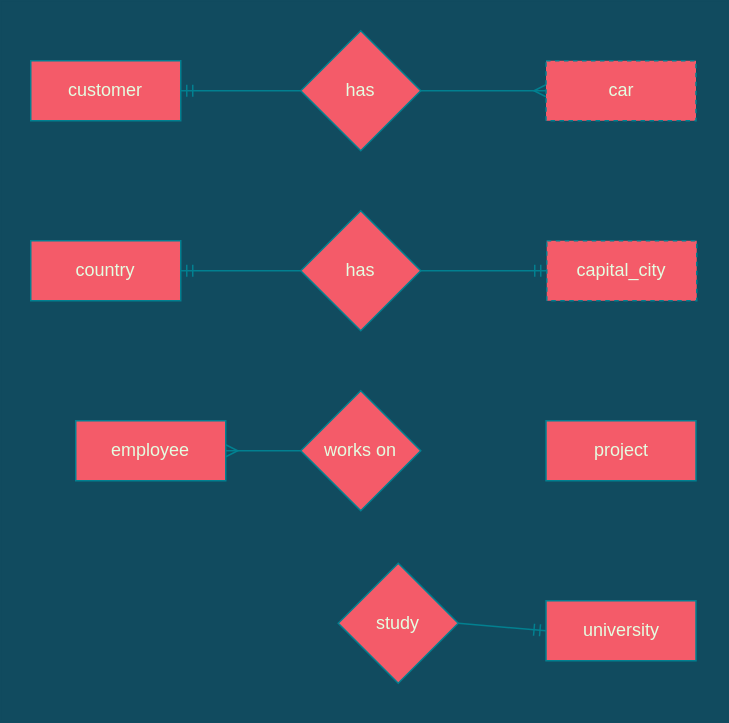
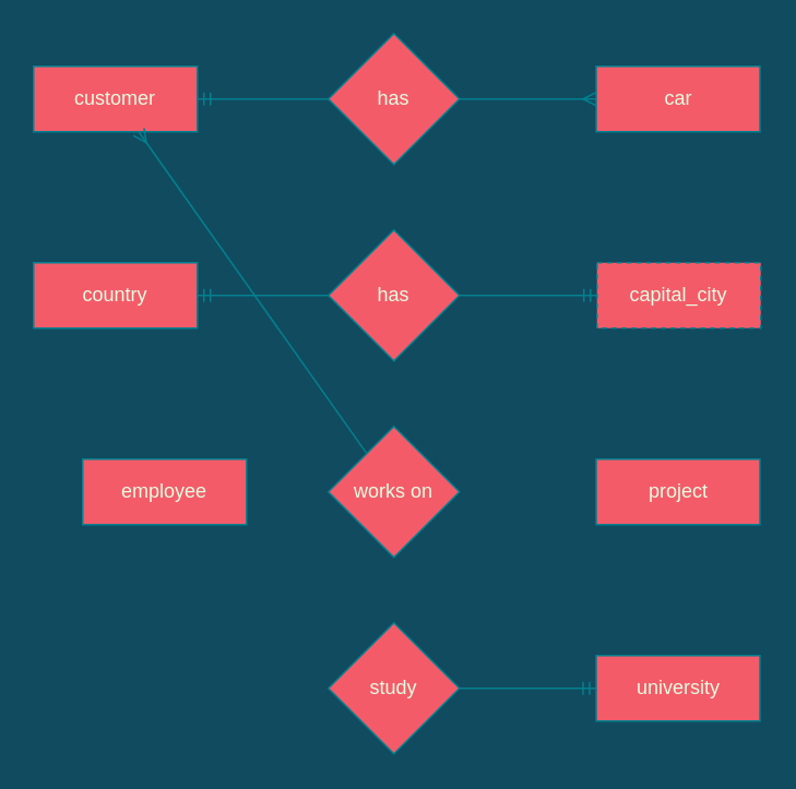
- <mxCell id="4" value="car" style="whiteSpace=wrap;html=1;align=center;rounded=0;sketch=0;fontColor=#E4FDE1;strokeColor=#028090;fillColor=#F45B69;dashed=1;" parent="1" vertex="1"><mxGeometry x="363.5" y="40" width="100" height="40" as="geometry" /></mxCell>
+ <mxCell id="4" value="car" style="whiteSpace=wrap;html=1;align=center;rounded=0;sketch=0;fontColor=#E4FDE1;strokeColor=#028090;fillColor=#F45B69;" parent="1" vertex="1"><mxGeometry x="363.5" y="40" width="100" height="40" as="geometry" /></mxCell>
- <mxCell id="14" value="" style="fontSize=12;html=1;endArrow=ERmany;rounded=1;sketch=0;fontColor=#E4FDE1;strokeColor=#028090;fillColor=#F45B69;entryX=1;entryY=0.5;entryDx=0;entryDy=0;" parent="1" source="13" target="12" edge="1"><mxGeometry width="100" height="100" relative="1" as="geometry"><mxPoint x="110" y="450" as="sourcePoint" /><mxPoint x="210" y="350" as="targetPoint" /></mxGeometry></mxCell>
+ <mxCell id="14" value="" style="fontSize=12;html=1;endArrow=ERmany;rounded=1;sketch=0;fontColor=#E4FDE1;strokeColor=#028090;fillColor=#F45B69;" parent="1" source="13" target="2" edge="1"><mxGeometry width="100" height="100" relative="1" as="geometry"><mxPoint x="110" y="450" as="sourcePoint" /><mxPoint x="210" y="350" as="targetPoint" /></mxGeometry></mxCell>
- <mxCell id="16" value="study" style="rhombus;whiteSpace=wrap;html=1;rounded=0;fontColor=#E4FDE1;strokeColor=#028090;fillColor=#F45B69;sketch=0;" parent="1" vertex="1"><mxGeometry x="225" y="375" width="80" height="80" as="geometry" /></mxCell>
+ <mxCell id="16" value="study" style="rhombus;whiteSpace=wrap;html=1;rounded=0;fontColor=#E4FDE1;strokeColor=#028090;fillColor=#F45B69;sketch=0;" parent="1" vertex="1"><mxGeometry x="200" y="380" width="80" height="80" as="geometry" /></mxCell>
